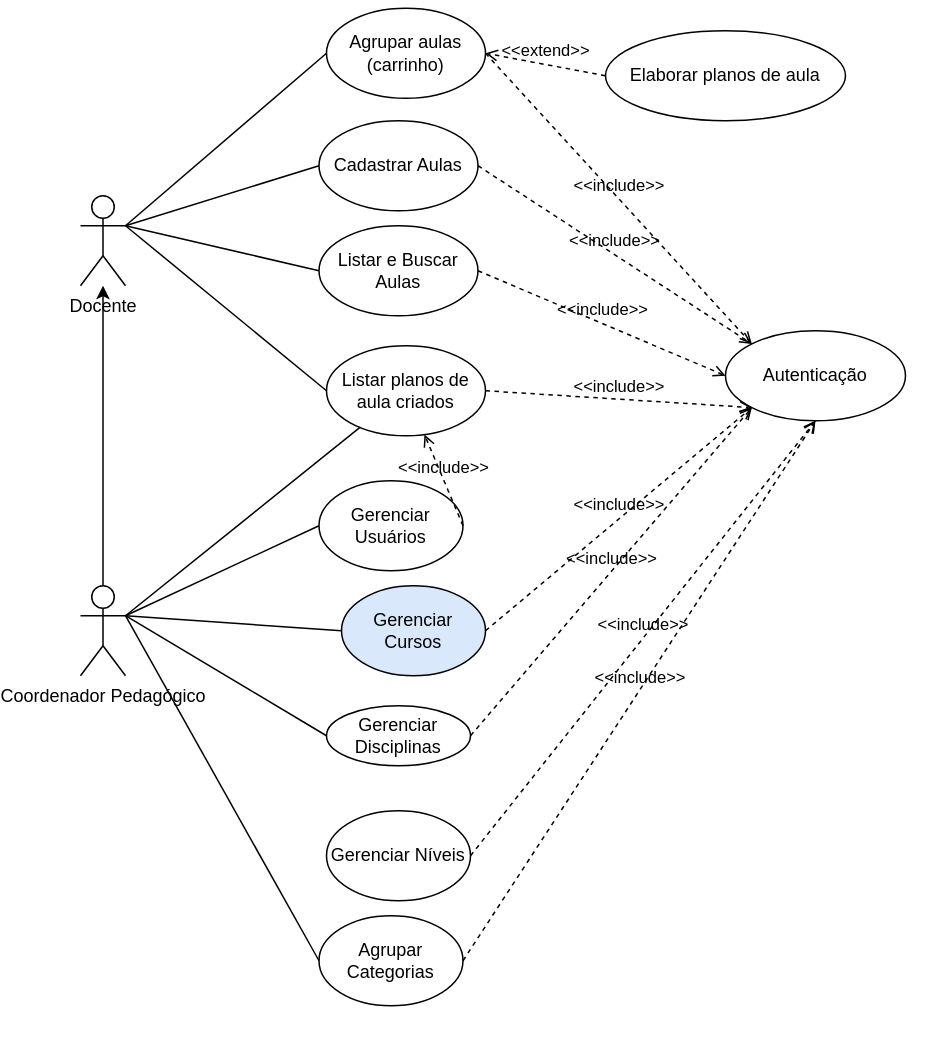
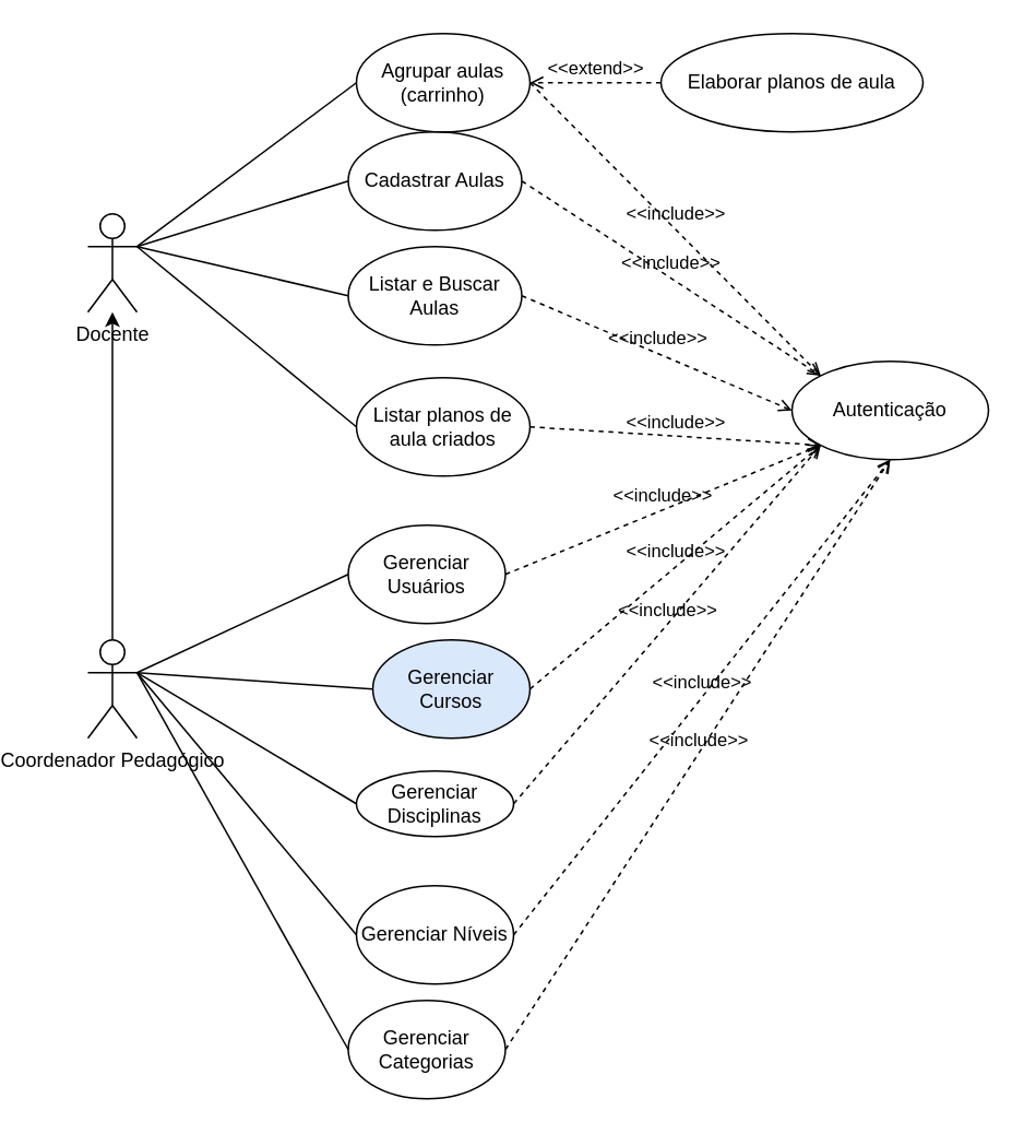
- <mxCell id="6" value="Agrupar aulas (carrinho)" style="ellipse;whiteSpace=wrap;html=1;" parent="1" vertex="1"><mxGeometry x="184" y="5" width="106" height="60" as="geometry" /></mxCell>
+ <mxCell id="6" value="Agrupar aulas (carrinho)" style="ellipse;whiteSpace=wrap;html=1;" parent="1" vertex="1"><mxGeometry x="184" y="20" width="106" height="60" as="geometry" /></mxCell>
- <mxCell id="22" value="&amp;lt;&amp;lt;include&amp;gt;&amp;gt;" style="html=1;verticalAlign=bottom;labelBackgroundColor=none;endArrow=open;endFill=0;dashed=1;rounded=0;exitX=1;exitY=0.5;exitDx=0;exitDy=0;" parent="1" source="20" target="13" edge="1"><mxGeometry width="160" relative="1" as="geometry"><mxPoint x="290" y="389" as="sourcePoint" /><mxPoint x="388" y="330" as="targetPoint" /></mxGeometry></mxCell>
+ <mxCell id="22" value="&amp;lt;&amp;lt;include&amp;gt;&amp;gt;" style="html=1;verticalAlign=bottom;labelBackgroundColor=none;endArrow=open;endFill=0;dashed=1;rounded=0;exitX=1;exitY=0.5;exitDx=0;exitDy=0;entryX=0;entryY=1;entryDx=0;entryDy=0;" parent="1" source="20" target="8" edge="1"><mxGeometry width="160" relative="1" as="geometry"><mxPoint x="290" y="389" as="sourcePoint" /><mxPoint x="388" y="330" as="targetPoint" /></mxGeometry></mxCell>
- <mxCell id="27" value="" style="endArrow=none;html=1;rounded=0;exitX=1;exitY=0.333;exitDx=0;exitDy=0;exitPerimeter=0;" edge="1" parent="1" source="3" target="13"><mxGeometry width="50" height="50" relative="1" as="geometry"><mxPoint x="60" y="570" as="sourcePoint" /><mxPoint x="199" y="500" as="targetPoint" /></mxGeometry></mxCell>
+ <mxCell id="27" value="" style="endArrow=none;html=1;rounded=0;entryX=0;entryY=0.5;entryDx=0;entryDy=0;exitX=1;exitY=0.333;exitDx=0;exitDy=0;exitPerimeter=0;" edge="1" parent="1" source="3" target="25"><mxGeometry width="50" height="50" relative="1" as="geometry"><mxPoint x="60" y="570" as="sourcePoint" /><mxPoint x="199" y="500" as="targetPoint" /></mxGeometry></mxCell>
- <mxCell id="26" value="Agrupar Categorias" style="ellipse;whiteSpace=wrap;html=1;" vertex="1" parent="1"><mxGeometry x="179" y="610" width="96" height="60" as="geometry" /></mxCell>
+ <mxCell id="26" value="Gerenciar Categorias" style="ellipse;whiteSpace=wrap;html=1;" vertex="1" parent="1"><mxGeometry x="179" y="610" width="96" height="60" as="geometry" /></mxCell>
